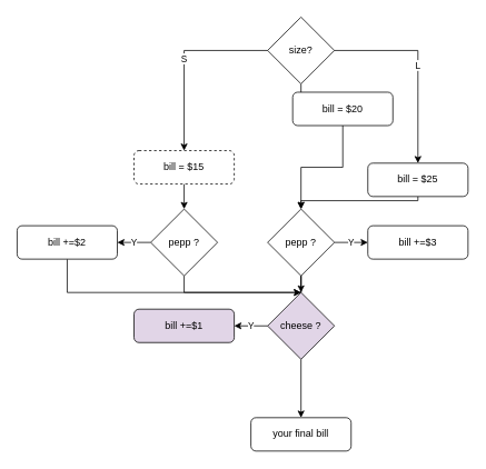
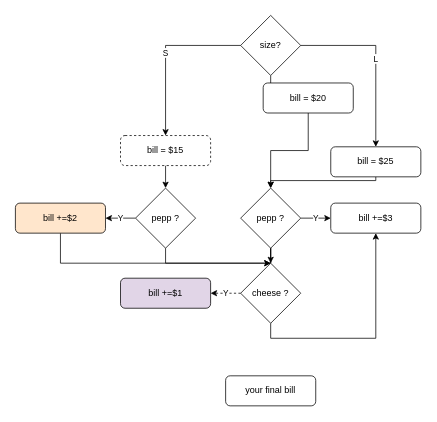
- <mxCell id="23" value="bill +=$2" style="rounded=1;whiteSpace=wrap;html=1;fontSize=12;glass=0;strokeWidth=1;shadow=0;" vertex="1" parent="1"><mxGeometry x="20" y="270" width="120" height="40" as="geometry" /></mxCell>
+ <mxCell id="23" value="bill +=$2" style="rounded=1;whiteSpace=wrap;html=1;fontSize=12;glass=0;strokeWidth=1;shadow=0;fillColor=#ffe6cc;" vertex="1" parent="1"><mxGeometry x="20" y="270" width="120" height="40" as="geometry" /></mxCell>
- <mxCell id="19" value="Y" style="edgeStyle=orthogonalEdgeStyle;rounded=0;orthogonalLoop=1;jettySize=auto;html=1;exitX=0;exitY=0.5;exitDx=0;exitDy=0;entryX=1;entryY=0.5;entryDx=0;entryDy=0;" edge="1" parent="1" source="21" target="24"><mxGeometry relative="1" as="geometry" /></mxCell>
+ <mxCell id="19" value="Y" style="edgeStyle=orthogonalEdgeStyle;rounded=0;orthogonalLoop=1;jettySize=auto;html=1;exitX=0;exitY=0.5;exitDx=0;exitDy=0;entryX=1;entryY=0.5;entryDx=0;entryDy=0;dashed=1;" edge="1" parent="1" source="21" target="24"><mxGeometry relative="1" as="geometry" /></mxCell>
- <mxCell id="21" value="cheese ?" style="rhombus;whiteSpace=wrap;html=1;fillColor=#e1d5e7;" vertex="1" parent="1"><mxGeometry x="320" y="350" width="80" height="80" as="geometry" /></mxCell>
+ <mxCell id="21" value="cheese ?" style="rhombus;whiteSpace=wrap;html=1;" vertex="1" parent="1"><mxGeometry x="320" y="350" width="80" height="80" as="geometry" /></mxCell>
- <mxCell id="20" style="edgeStyle=orthogonalEdgeStyle;rounded=0;orthogonalLoop=1;jettySize=auto;html=1;exitX=0.5;exitY=1;exitDx=0;exitDy=0;entryX=0.5;entryY=0;entryDx=0;entryDy=0;" edge="1" parent="1" source="21" target="25"><mxGeometry relative="1" as="geometry" /></mxCell>
+ <mxCell id="20" style="edgeStyle=orthogonalEdgeStyle;rounded=0;orthogonalLoop=1;jettySize=auto;html=1;exitX=0.5;exitY=1;exitDx=0;exitDy=0;" edge="1" parent="1" source="21" target="2"><mxGeometry relative="1" as="geometry" /></mxCell>
